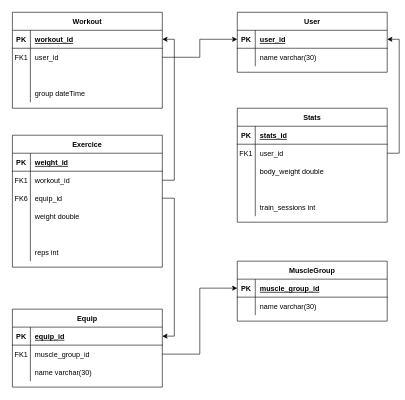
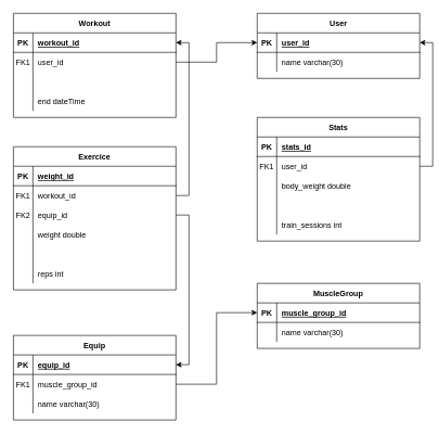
- <mxCell id="30" value="group dateTime" style="shape=partialRectangle;overflow=hidden;connectable=0;fillColor=none;top=0;left=0;bottom=0;right=0;align=left;spacingLeft=6;" parent="28" vertex="1"><mxGeometry x="30" width="220" height="30" as="geometry"><mxRectangle width="220" height="30" as="alternateBounds" /></mxGeometry></mxCell>
+ <mxCell id="30" value="end dateTime" style="shape=partialRectangle;overflow=hidden;connectable=0;fillColor=none;top=0;left=0;bottom=0;right=0;align=left;spacingLeft=6;" parent="28" vertex="1"><mxGeometry x="30" width="220" height="30" as="geometry"><mxRectangle width="220" height="30" as="alternateBounds" /></mxGeometry></mxCell>
- <mxCell id="57" value="FK6" style="shape=partialRectangle;overflow=hidden;connectable=0;fillColor=none;top=0;left=0;bottom=0;right=0;" parent="56" vertex="1"><mxGeometry width="30" height="30" as="geometry"><mxRectangle width="30" height="30" as="alternateBounds" /></mxGeometry></mxCell>
+ <mxCell id="57" value="FK2" style="shape=partialRectangle;overflow=hidden;connectable=0;fillColor=none;top=0;left=0;bottom=0;right=0;" parent="56" vertex="1"><mxGeometry width="30" height="30" as="geometry"><mxRectangle width="30" height="30" as="alternateBounds" /></mxGeometry></mxCell>
